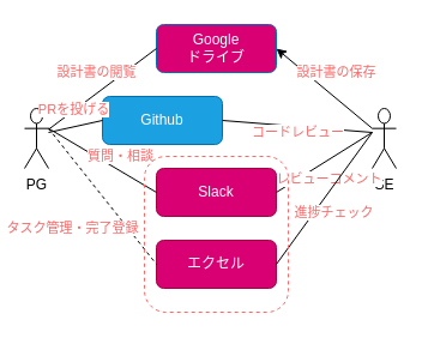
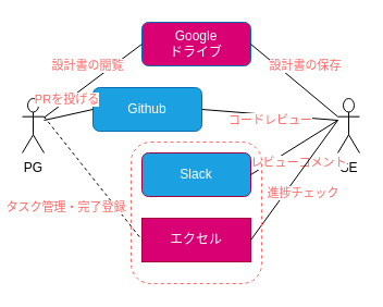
- <mxCell id="9" value="&lt;font color=&quot;#ff6666&quot;&gt;設計書の保存&lt;/font&gt;" style="endArrow=classic;html=1;rounded=0;entryX=1;entryY=0.5;entryDx=0;entryDy=0;exitX=0;exitY=0.333;exitDx=0;exitDy=0;exitPerimeter=0;" parent="1" source="3" target="4" edge="1"><mxGeometry x="0.016" y="-17" width="50" height="50" relative="1" as="geometry"><mxPoint x="50" y="118" as="sourcePoint" /><mxPoint x="140" y="50" as="targetPoint" /><mxPoint as="offset" /></mxGeometry></mxCell>
+ <mxCell id="9" value="&lt;font color=&quot;#ff6666&quot;&gt;設計書の保存&lt;/font&gt;" style="endArrow=none;html=1;rounded=0;entryX=1;entryY=0.5;entryDx=0;entryDy=0;exitX=0;exitY=0.333;exitDx=0;exitDy=0;exitPerimeter=0;" parent="1" source="3" target="4" edge="1"><mxGeometry x="0.016" y="-17" width="50" height="50" relative="1" as="geometry"><mxPoint x="50" y="118" as="sourcePoint" /><mxPoint x="140" y="50" as="targetPoint" /><mxPoint as="offset" /></mxGeometry></mxCell>
- <mxCell id="12" value="&lt;font color=&quot;#ff6666&quot;&gt;質問・相談&lt;/font&gt;" style="endArrow=none;html=1;rounded=0;entryX=0;entryY=0.5;entryDx=0;entryDy=0;exitX=1;exitY=0.333;exitDx=0;exitDy=0;exitPerimeter=0;" parent="1" source="2" target="6" edge="1"><mxGeometry x="0.214" y="11" width="50" height="50" relative="1" as="geometry"><mxPoint x="50" y="120" as="sourcePoint" /><mxPoint x="140" y="110" as="targetPoint" /><mxPoint x="-1" as="offset" /></mxGeometry></mxCell>
- <mxCell id="6" value="Slack" style="rounded=1;whiteSpace=wrap;html=1;fillColor=#d80073;fontColor=#ffffff;strokeColor=#A50040;" parent="1" vertex="1"><mxGeometry x="130" y="140" width="100" height="40" as="geometry" /></mxCell>
+ <mxCell id="6" value="Slack" style="rounded=1;whiteSpace=wrap;html=1;fillColor=#1ba1e2;fontColor=#ffffff;strokeColor=#A50040;" parent="1" vertex="1"><mxGeometry x="130" y="140" width="100" height="40" as="geometry" /></mxCell>
- <mxCell id="7" value="エクセル" style="rounded=1;whiteSpace=wrap;html=1;fillColor=#d80073;fontColor=#ffffff;strokeColor=#A50040;" parent="1" vertex="1"><mxGeometry x="130" y="200" width="100" height="40" as="geometry" /></mxCell>
+ <mxCell id="7" value="エクセル" style="whiteSpace=wrap;html=1;fillColor=#d80073;fontColor=#ffffff;strokeColor=#A50040;rounded=0;" parent="1" vertex="1"><mxGeometry x="130" y="200" width="100" height="40" as="geometry" /></mxCell>
